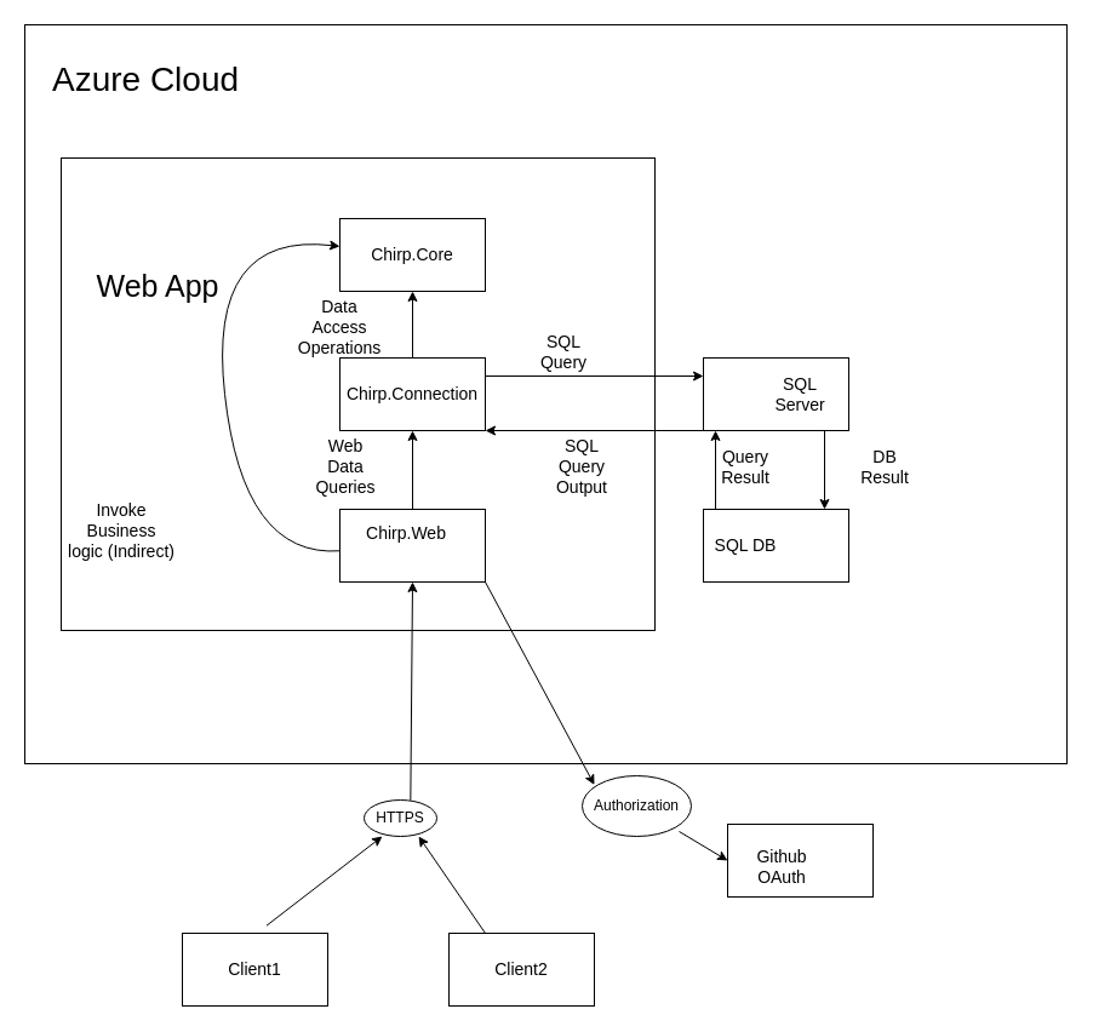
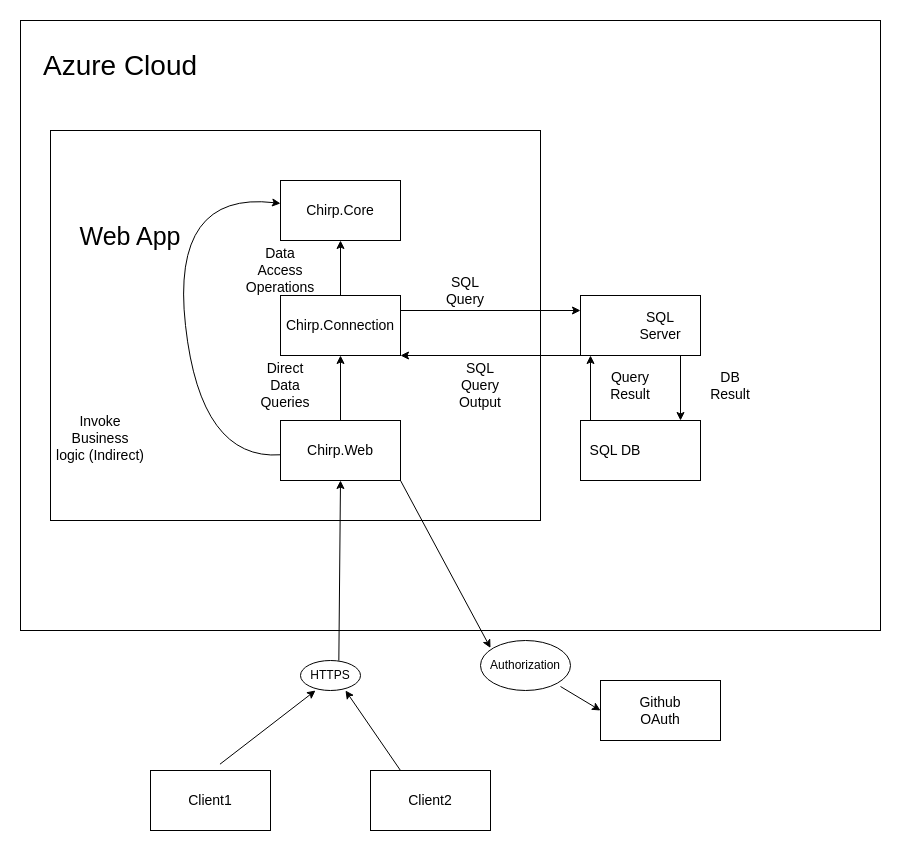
- <mxCell id="15" value="Web Data Queries" style="text;html=1;strokeColor=none;fillColor=none;align=center;verticalAlign=middle;whiteSpace=wrap;rounded=0;fontSize=14;" vertex="1" parent="1"><mxGeometry x="255" y="370" width="60" height="30" as="geometry" /></mxCell>
+ <mxCell id="15" value="Direct Data Queries" style="text;html=1;strokeColor=none;fillColor=none;align=center;verticalAlign=middle;whiteSpace=wrap;rounded=0;fontSize=14;" vertex="1" parent="1"><mxGeometry x="255" y="370" width="60" height="30" as="geometry" /></mxCell>
- <mxCell id="22" value="Query Result" style="text;html=1;strokeColor=none;fillColor=none;align=center;verticalAlign=middle;whiteSpace=wrap;rounded=0;fontSize=14;" vertex="1" parent="1"><mxGeometry x="585" y="370" width="60" height="30" as="geometry" /></mxCell>
+ <mxCell id="22" value="Query Result" style="text;html=1;strokeColor=none;fillColor=none;align=center;verticalAlign=middle;whiteSpace=wrap;rounded=0;fontSize=14;" vertex="1" parent="1"><mxGeometry x="600" y="370" width="60" height="30" as="geometry" /></mxCell>
- <mxCell id="11" value="Chirp.Web" style="text;html=1;strokeColor=none;fillColor=none;align=center;verticalAlign=middle;whiteSpace=wrap;rounded=0;fontSize=14;" vertex="1" parent="1"><mxGeometry x="305" y="425" width="60" height="30" as="geometry" /></mxCell>
+ <mxCell id="11" value="Chirp.Web" style="text;html=1;strokeColor=none;fillColor=none;align=center;verticalAlign=middle;whiteSpace=wrap;rounded=0;fontSize=14;" vertex="1" parent="1"><mxGeometry x="310" y="435" width="60" height="30" as="geometry" /></mxCell>
- <mxCell id="31" value="Github OAuth" style="text;html=1;strokeColor=none;fillColor=none;align=center;verticalAlign=middle;whiteSpace=wrap;rounded=0;fontSize=14;" vertex="1" parent="1"><mxGeometry x="615" y="700" width="60" height="30" as="geometry" /></mxCell>
+ <mxCell id="31" value="Github OAuth" style="text;html=1;strokeColor=none;fillColor=none;align=center;verticalAlign=middle;whiteSpace=wrap;rounded=0;fontSize=14;" vertex="1" parent="1"><mxGeometry x="630" y="695" width="60" height="30" as="geometry" /></mxCell>
